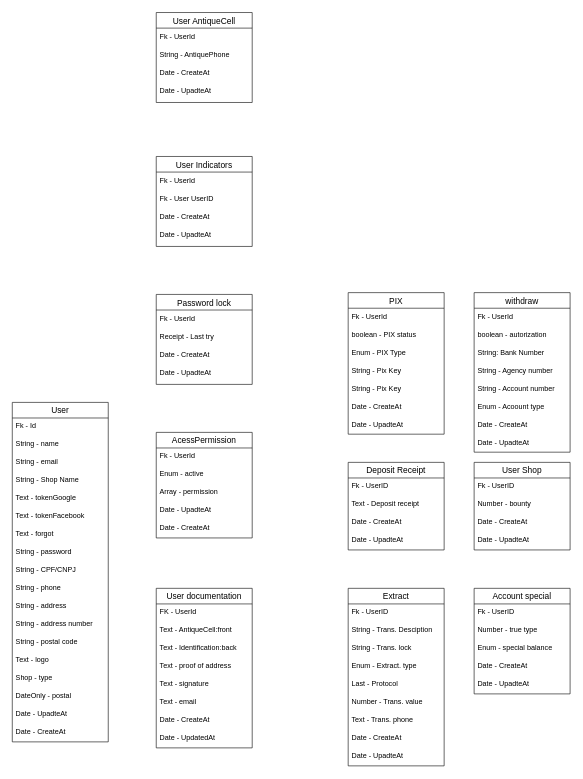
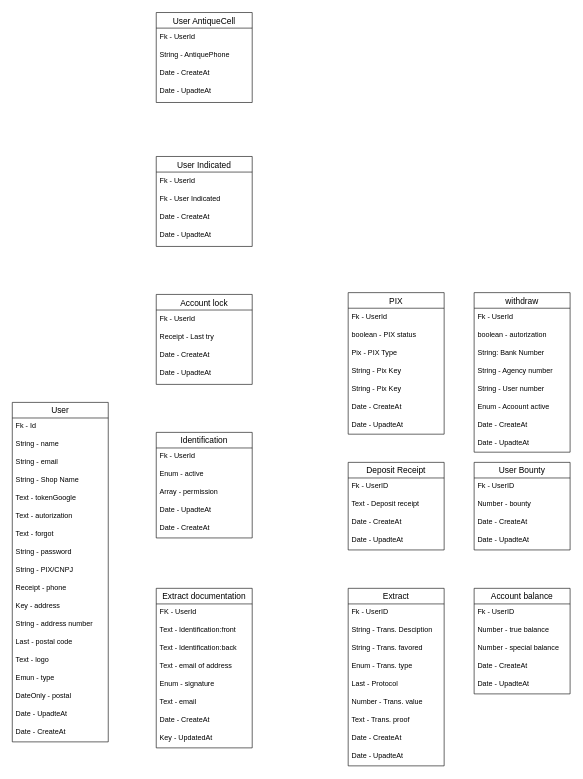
- <mxCell id="54" value="User Indicators" style="swimlane;fontStyle=0;childLayout=stackLayout;horizontal=1;startSize=26;horizontalStack=0;resizeParent=1;resizeParentMax=0;resizeLast=0;collapsible=1;marginBottom=0;align=center;fontSize=14;" parent="1" vertex="1"><mxGeometry x="260" y="260" width="160" height="150" as="geometry" /></mxCell>
+ <mxCell id="54" value="User Indicated" style="swimlane;fontStyle=0;childLayout=stackLayout;horizontal=1;startSize=26;horizontalStack=0;resizeParent=1;resizeParentMax=0;resizeLast=0;collapsible=1;marginBottom=0;align=center;fontSize=14;" parent="1" vertex="1"><mxGeometry x="260" y="260" width="160" height="150" as="geometry" /></mxCell>
- <mxCell id="56" value="Fk - User UserID" style="text;strokeColor=none;fillColor=none;spacingLeft=4;spacingRight=4;overflow=hidden;rotatable=0;points=[[0,0.5],[1,0.5]];portConstraint=eastwest;fontSize=12;" parent="54" vertex="1"><mxGeometry y="56" width="160" height="30" as="geometry" /></mxCell>
+ <mxCell id="56" value="Fk - User Indicated" style="text;strokeColor=none;fillColor=none;spacingLeft=4;spacingRight=4;overflow=hidden;rotatable=0;points=[[0,0.5],[1,0.5]];portConstraint=eastwest;fontSize=12;" parent="54" vertex="1"><mxGeometry y="56" width="160" height="30" as="geometry" /></mxCell>
- <mxCell id="21" value="Password lock" style="swimlane;fontStyle=0;childLayout=stackLayout;horizontal=1;startSize=26;horizontalStack=0;resizeParent=1;resizeParentMax=0;resizeLast=0;collapsible=1;marginBottom=0;align=center;fontSize=14;" parent="1" vertex="1"><mxGeometry x="260" y="490" width="160" height="150" as="geometry" /></mxCell>
+ <mxCell id="21" value="Account lock" style="swimlane;fontStyle=0;childLayout=stackLayout;horizontal=1;startSize=26;horizontalStack=0;resizeParent=1;resizeParentMax=0;resizeLast=0;collapsible=1;marginBottom=0;align=center;fontSize=14;" parent="1" vertex="1"><mxGeometry x="260" y="490" width="160" height="150" as="geometry" /></mxCell>
- <mxCell id="29" value="Enum - PIX Type" style="text;strokeColor=none;fillColor=none;spacingLeft=4;spacingRight=4;overflow=hidden;rotatable=0;points=[[0,0.5],[1,0.5]];portConstraint=eastwest;fontSize=12;" parent="26" vertex="1"><mxGeometry y="86" width="160" height="30" as="geometry" /></mxCell>
+ <mxCell id="29" value="Pix - PIX Type" style="text;strokeColor=none;fillColor=none;spacingLeft=4;spacingRight=4;overflow=hidden;rotatable=0;points=[[0,0.5],[1,0.5]];portConstraint=eastwest;fontSize=12;" parent="26" vertex="1"><mxGeometry y="86" width="160" height="30" as="geometry" /></mxCell>
- <mxCell id="90" value="String - Account number" style="text;strokeColor=none;fillColor=none;spacingLeft=4;spacingRight=4;overflow=hidden;rotatable=0;points=[[0,0.5],[1,0.5]];portConstraint=eastwest;fontSize=12;" parent="85" vertex="1"><mxGeometry y="146" width="160" height="30" as="geometry" /></mxCell>
+ <mxCell id="90" value="String - User number" style="text;strokeColor=none;fillColor=none;spacingLeft=4;spacingRight=4;overflow=hidden;rotatable=0;points=[[0,0.5],[1,0.5]];portConstraint=eastwest;fontSize=12;" parent="85" vertex="1"><mxGeometry y="146" width="160" height="30" as="geometry" /></mxCell>
- <mxCell id="91" value="Enum - Acoount type" style="text;strokeColor=none;fillColor=none;spacingLeft=4;spacingRight=4;overflow=hidden;rotatable=0;points=[[0,0.5],[1,0.5]];portConstraint=eastwest;fontSize=12;" parent="85" vertex="1"><mxGeometry y="176" width="160" height="30" as="geometry" /></mxCell>
+ <mxCell id="91" value="Enum - Acoount active" style="text;strokeColor=none;fillColor=none;spacingLeft=4;spacingRight=4;overflow=hidden;rotatable=0;points=[[0,0.5],[1,0.5]];portConstraint=eastwest;fontSize=12;" parent="85" vertex="1"><mxGeometry y="176" width="160" height="30" as="geometry" /></mxCell>
- <mxCell id="34" value="AcessPermission" style="swimlane;fontStyle=0;childLayout=stackLayout;horizontal=1;startSize=26;horizontalStack=0;resizeParent=1;resizeParentMax=0;resizeLast=0;collapsible=1;marginBottom=0;align=center;fontSize=14;" parent="1" vertex="1"><mxGeometry x="260" y="720" width="160" height="176" as="geometry" /></mxCell>
+ <mxCell id="34" value="Identification" style="swimlane;fontStyle=0;childLayout=stackLayout;horizontal=1;startSize=26;horizontalStack=0;resizeParent=1;resizeParentMax=0;resizeLast=0;collapsible=1;marginBottom=0;align=center;fontSize=14;" parent="1" vertex="1"><mxGeometry x="260" y="720" width="160" height="176" as="geometry" /></mxCell>
- <mxCell id="80" value="User Shop" style="swimlane;fontStyle=0;childLayout=stackLayout;horizontal=1;startSize=26;horizontalStack=0;resizeParent=1;resizeParentMax=0;resizeLast=0;collapsible=1;marginBottom=0;align=center;fontSize=14;" parent="1" vertex="1"><mxGeometry x="790" y="770" width="160" height="146" as="geometry" /></mxCell>
+ <mxCell id="80" value="User Bounty" style="swimlane;fontStyle=0;childLayout=stackLayout;horizontal=1;startSize=26;horizontalStack=0;resizeParent=1;resizeParentMax=0;resizeLast=0;collapsible=1;marginBottom=0;align=center;fontSize=14;" parent="1" vertex="1"><mxGeometry x="790" y="770" width="160" height="146" as="geometry" /></mxCell>
- <mxCell id="8" value="Text - tokenFacebook" style="text;strokeColor=none;fillColor=none;spacingLeft=4;spacingRight=4;overflow=hidden;rotatable=0;points=[[0,0.5],[1,0.5]];portConstraint=eastwest;fontSize=12;" parent="2" vertex="1"><mxGeometry y="176" width="160" height="30" as="geometry" /></mxCell>
+ <mxCell id="8" value="Text - autorization" style="text;strokeColor=none;fillColor=none;spacingLeft=4;spacingRight=4;overflow=hidden;rotatable=0;points=[[0,0.5],[1,0.5]];portConstraint=eastwest;fontSize=12;" parent="2" vertex="1"><mxGeometry y="176" width="160" height="30" as="geometry" /></mxCell>
- <mxCell id="11" value="String - CPF/CNPJ" style="text;strokeColor=none;fillColor=none;spacingLeft=4;spacingRight=4;overflow=hidden;rotatable=0;points=[[0,0.5],[1,0.5]];portConstraint=eastwest;fontSize=12;" parent="2" vertex="1"><mxGeometry y="266" width="160" height="30" as="geometry" /></mxCell>
+ <mxCell id="11" value="String - PIX/CNPJ" style="text;strokeColor=none;fillColor=none;spacingLeft=4;spacingRight=4;overflow=hidden;rotatable=0;points=[[0,0.5],[1,0.5]];portConstraint=eastwest;fontSize=12;" parent="2" vertex="1"><mxGeometry y="266" width="160" height="30" as="geometry" /></mxCell>
- <mxCell id="12" value="String - phone" style="text;strokeColor=none;fillColor=none;spacingLeft=4;spacingRight=4;overflow=hidden;rotatable=0;points=[[0,0.5],[1,0.5]];portConstraint=eastwest;fontSize=12;" parent="2" vertex="1"><mxGeometry y="296" width="160" height="30" as="geometry" /></mxCell>
+ <mxCell id="12" value="Receipt - phone" style="text;strokeColor=none;fillColor=none;spacingLeft=4;spacingRight=4;overflow=hidden;rotatable=0;points=[[0,0.5],[1,0.5]];portConstraint=eastwest;fontSize=12;" parent="2" vertex="1"><mxGeometry y="296" width="160" height="30" as="geometry" /></mxCell>
- <mxCell id="40" value="User documentation" style="swimlane;fontStyle=0;childLayout=stackLayout;horizontal=1;startSize=26;horizontalStack=0;resizeParent=1;resizeParentMax=0;resizeLast=0;collapsible=1;marginBottom=0;align=center;fontSize=14;" parent="1" vertex="1"><mxGeometry x="260" y="980" width="160" height="266" as="geometry" /></mxCell>
+ <mxCell id="40" value="Extract documentation" style="swimlane;fontStyle=0;childLayout=stackLayout;horizontal=1;startSize=26;horizontalStack=0;resizeParent=1;resizeParentMax=0;resizeLast=0;collapsible=1;marginBottom=0;align=center;fontSize=14;" parent="1" vertex="1"><mxGeometry x="260" y="980" width="160" height="266" as="geometry" /></mxCell>
- <mxCell id="74" value="Account special" style="swimlane;fontStyle=0;childLayout=stackLayout;horizontal=1;startSize=26;horizontalStack=0;resizeParent=1;resizeParentMax=0;resizeLast=0;collapsible=1;marginBottom=0;align=center;fontSize=14;" parent="1" vertex="1"><mxGeometry x="790" y="980" width="160" height="176" as="geometry" /></mxCell>
+ <mxCell id="74" value="Account balance" style="swimlane;fontStyle=0;childLayout=stackLayout;horizontal=1;startSize=26;horizontalStack=0;resizeParent=1;resizeParentMax=0;resizeLast=0;collapsible=1;marginBottom=0;align=center;fontSize=14;" parent="1" vertex="1"><mxGeometry x="790" y="980" width="160" height="176" as="geometry" /></mxCell>
- <mxCell id="13" value="String - address" style="text;strokeColor=none;fillColor=none;spacingLeft=4;spacingRight=4;overflow=hidden;rotatable=0;points=[[0,0.5],[1,0.5]];portConstraint=eastwest;fontSize=12;" parent="2" vertex="1"><mxGeometry y="326" width="160" height="30" as="geometry" /></mxCell>
+ <mxCell id="13" value="Key - address" style="text;strokeColor=none;fillColor=none;spacingLeft=4;spacingRight=4;overflow=hidden;rotatable=0;points=[[0,0.5],[1,0.5]];portConstraint=eastwest;fontSize=12;" parent="2" vertex="1"><mxGeometry y="326" width="160" height="30" as="geometry" /></mxCell>
- <mxCell id="42" value="Text - AntiqueCell:front" style="text;strokeColor=none;fillColor=none;spacingLeft=4;spacingRight=4;overflow=hidden;rotatable=0;points=[[0,0.5],[1,0.5]];portConstraint=eastwest;fontSize=12;" parent="40" vertex="1"><mxGeometry y="56" width="160" height="30" as="geometry" /></mxCell>
+ <mxCell id="42" value="Text - Identification:front" style="text;strokeColor=none;fillColor=none;spacingLeft=4;spacingRight=4;overflow=hidden;rotatable=0;points=[[0,0.5],[1,0.5]];portConstraint=eastwest;fontSize=12;" parent="40" vertex="1"><mxGeometry y="56" width="160" height="30" as="geometry" /></mxCell>
- <mxCell id="76" value="Number - true type" style="text;strokeColor=none;fillColor=none;spacingLeft=4;spacingRight=4;overflow=hidden;rotatable=0;points=[[0,0.5],[1,0.5]];portConstraint=eastwest;fontSize=12;" parent="74" vertex="1"><mxGeometry y="56" width="160" height="30" as="geometry" /></mxCell>
+ <mxCell id="76" value="Number - true balance" style="text;strokeColor=none;fillColor=none;spacingLeft=4;spacingRight=4;overflow=hidden;rotatable=0;points=[[0,0.5],[1,0.5]];portConstraint=eastwest;fontSize=12;" parent="74" vertex="1"><mxGeometry y="56" width="160" height="30" as="geometry" /></mxCell>
- <mxCell id="15" value="String - postal code" style="text;strokeColor=none;fillColor=none;spacingLeft=4;spacingRight=4;overflow=hidden;rotatable=0;points=[[0,0.5],[1,0.5]];portConstraint=eastwest;fontSize=12;" vertex="1" parent="2"><mxGeometry y="386" width="160" height="30" as="geometry" /></mxCell>
+ <mxCell id="15" value="Last - postal code" style="text;strokeColor=none;fillColor=none;spacingLeft=4;spacingRight=4;overflow=hidden;rotatable=0;points=[[0,0.5],[1,0.5]];portConstraint=eastwest;fontSize=12;" vertex="1" parent="2"><mxGeometry y="386" width="160" height="30" as="geometry" /></mxCell>
- <mxCell id="67" value="String - Trans. lock" style="text;strokeColor=none;fillColor=none;spacingLeft=4;spacingRight=4;overflow=hidden;rotatable=0;points=[[0,0.5],[1,0.5]];portConstraint=eastwest;fontSize=12;" parent="64" vertex="1"><mxGeometry y="86" width="160" height="30" as="geometry" /></mxCell>
+ <mxCell id="67" value="String - Trans. favored" style="text;strokeColor=none;fillColor=none;spacingLeft=4;spacingRight=4;overflow=hidden;rotatable=0;points=[[0,0.5],[1,0.5]];portConstraint=eastwest;fontSize=12;" parent="64" vertex="1"><mxGeometry y="86" width="160" height="30" as="geometry" /></mxCell>
- <mxCell id="77" value="Enum - special balance" style="text;strokeColor=none;fillColor=none;spacingLeft=4;spacingRight=4;overflow=hidden;rotatable=0;points=[[0,0.5],[1,0.5]];portConstraint=eastwest;fontSize=12;" parent="74" vertex="1"><mxGeometry y="86" width="160" height="30" as="geometry" /></mxCell>
+ <mxCell id="77" value="Number - special balance" style="text;strokeColor=none;fillColor=none;spacingLeft=4;spacingRight=4;overflow=hidden;rotatable=0;points=[[0,0.5],[1,0.5]];portConstraint=eastwest;fontSize=12;" parent="74" vertex="1"><mxGeometry y="86" width="160" height="30" as="geometry" /></mxCell>
- <mxCell id="44" value="Text - proof of address" style="text;strokeColor=none;fillColor=none;spacingLeft=4;spacingRight=4;overflow=hidden;rotatable=0;points=[[0,0.5],[1,0.5]];portConstraint=eastwest;fontSize=12;" parent="40" vertex="1"><mxGeometry y="116" width="160" height="30" as="geometry" /></mxCell>
+ <mxCell id="44" value="Text - email of address" style="text;strokeColor=none;fillColor=none;spacingLeft=4;spacingRight=4;overflow=hidden;rotatable=0;points=[[0,0.5],[1,0.5]];portConstraint=eastwest;fontSize=12;" parent="40" vertex="1"><mxGeometry y="116" width="160" height="30" as="geometry" /></mxCell>
- <mxCell id="68" value="Enum - Extract. type" style="text;strokeColor=none;fillColor=none;spacingLeft=4;spacingRight=4;overflow=hidden;rotatable=0;points=[[0,0.5],[1,0.5]];portConstraint=eastwest;fontSize=12;" parent="64" vertex="1"><mxGeometry y="116" width="160" height="30" as="geometry" /></mxCell>
+ <mxCell id="68" value="Enum - Trans. type" style="text;strokeColor=none;fillColor=none;spacingLeft=4;spacingRight=4;overflow=hidden;rotatable=0;points=[[0,0.5],[1,0.5]];portConstraint=eastwest;fontSize=12;" parent="64" vertex="1"><mxGeometry y="116" width="160" height="30" as="geometry" /></mxCell>
- <mxCell id="17" value="Shop - type" style="text;strokeColor=none;fillColor=none;spacingLeft=4;spacingRight=4;overflow=hidden;rotatable=0;points=[[0,0.5],[1,0.5]];portConstraint=eastwest;fontSize=12;" parent="2" vertex="1"><mxGeometry y="446" width="160" height="30" as="geometry" /></mxCell>
+ <mxCell id="17" value="Emun - type" style="text;strokeColor=none;fillColor=none;spacingLeft=4;spacingRight=4;overflow=hidden;rotatable=0;points=[[0,0.5],[1,0.5]];portConstraint=eastwest;fontSize=12;" parent="2" vertex="1"><mxGeometry y="446" width="160" height="30" as="geometry" /></mxCell>
- <mxCell id="45" value="Text - signature" style="text;strokeColor=none;fillColor=none;spacingLeft=4;spacingRight=4;overflow=hidden;rotatable=0;points=[[0,0.5],[1,0.5]];portConstraint=eastwest;fontSize=12;" parent="40" vertex="1"><mxGeometry y="146" width="160" height="30" as="geometry" /></mxCell>
+ <mxCell id="45" value="Enum - signature" style="text;strokeColor=none;fillColor=none;spacingLeft=4;spacingRight=4;overflow=hidden;rotatable=0;points=[[0,0.5],[1,0.5]];portConstraint=eastwest;fontSize=12;" parent="40" vertex="1"><mxGeometry y="146" width="160" height="30" as="geometry" /></mxCell>
- <mxCell id="71" value="Text - Trans. phone" style="text;strokeColor=none;fillColor=none;spacingLeft=4;spacingRight=4;overflow=hidden;rotatable=0;points=[[0,0.5],[1,0.5]];portConstraint=eastwest;fontSize=12;" parent="64" vertex="1"><mxGeometry y="206" width="160" height="30" as="geometry" /></mxCell>
+ <mxCell id="71" value="Text - Trans. proof" style="text;strokeColor=none;fillColor=none;spacingLeft=4;spacingRight=4;overflow=hidden;rotatable=0;points=[[0,0.5],[1,0.5]];portConstraint=eastwest;fontSize=12;" parent="64" vertex="1"><mxGeometry y="206" width="160" height="30" as="geometry" /></mxCell>
- <mxCell id="48" value="Date - UpdatedAt" style="text;strokeColor=none;fillColor=none;spacingLeft=4;spacingRight=4;overflow=hidden;rotatable=0;points=[[0,0.5],[1,0.5]];portConstraint=eastwest;fontSize=12;" parent="40" vertex="1"><mxGeometry y="236" width="160" height="30" as="geometry" /></mxCell>
+ <mxCell id="48" value="Key - UpdatedAt" style="text;strokeColor=none;fillColor=none;spacingLeft=4;spacingRight=4;overflow=hidden;rotatable=0;points=[[0,0.5],[1,0.5]];portConstraint=eastwest;fontSize=12;" parent="40" vertex="1"><mxGeometry y="236" width="160" height="30" as="geometry" /></mxCell>
